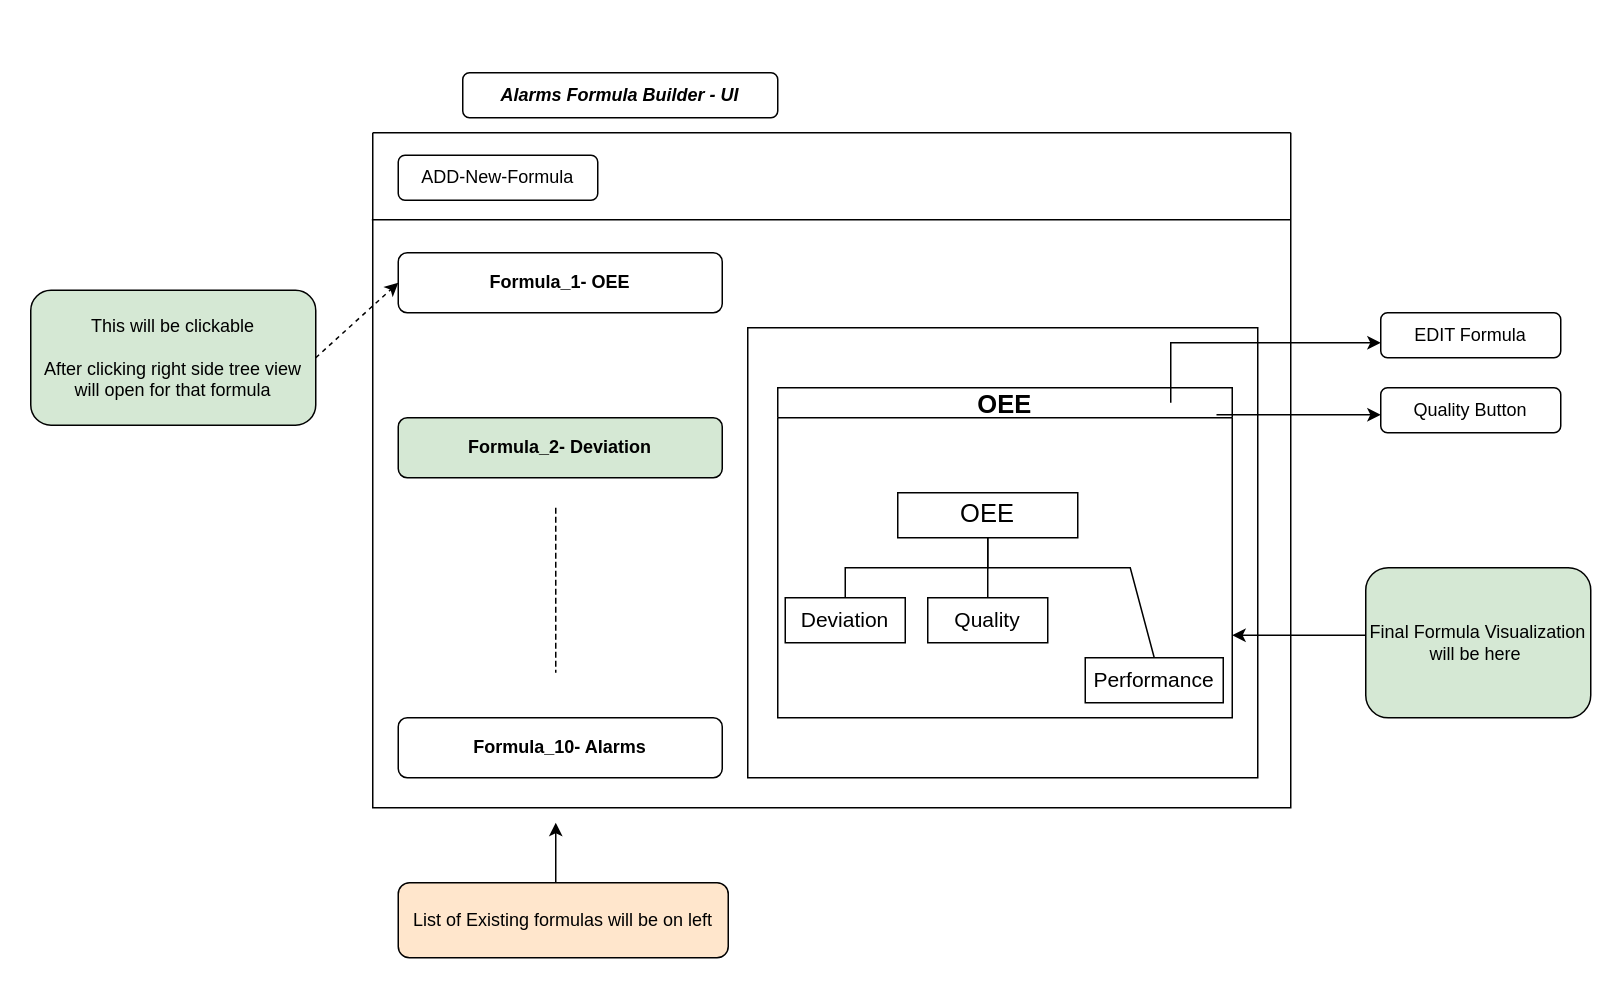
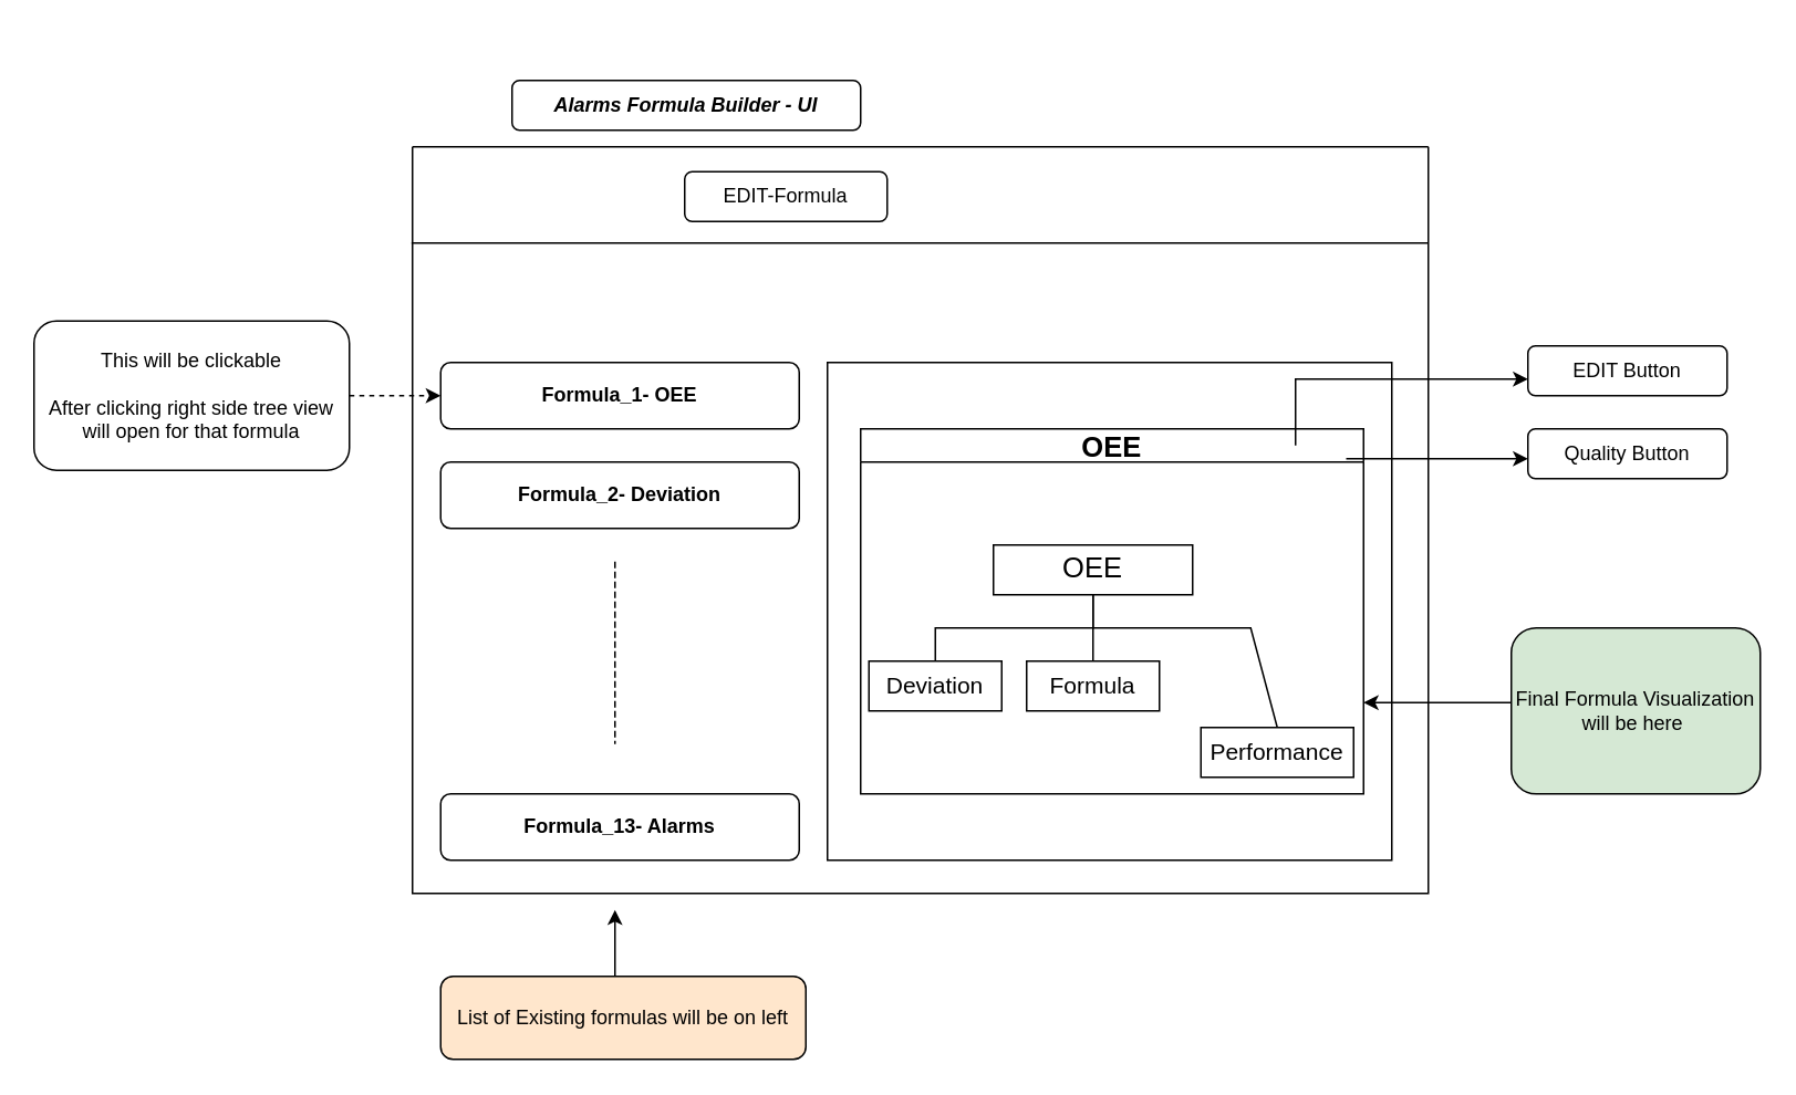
- <mxCell id="3" value="ADD-New-Formula" style="rounded=1;whiteSpace=wrap;html=1;" vertex="1" parent="2"><mxGeometry x="17" y="15" width="133" height="30" as="geometry" /></mxCell>
+ <mxCell id="4" value="EDIT-Formula" style="rounded=1;whiteSpace=wrap;html=1;" vertex="1" parent="2"><mxGeometry x="164" y="15" width="122" height="30" as="geometry" /></mxCell>
- <mxCell id="5" value="&lt;b&gt;Formula_1- OEE&lt;/b&gt;" style="rounded=1;whiteSpace=wrap;html=1;" vertex="1" parent="2"><mxGeometry x="17" y="80" width="216" height="40" as="geometry" /></mxCell>
+ <mxCell id="5" value="&lt;b&gt;Formula_1- OEE&lt;/b&gt;" style="rounded=1;whiteSpace=wrap;html=1;" vertex="1" parent="2"><mxGeometry x="17" y="130" width="216" height="40" as="geometry" /></mxCell>
- <mxCell id="29" value="EDIT Formula" style="rounded=1;whiteSpace=wrap;html=1;" vertex="1" parent="1"><mxGeometry x="920" y="208" width="120" height="30" as="geometry" /></mxCell>
+ <mxCell id="29" value="EDIT Button" style="rounded=1;whiteSpace=wrap;html=1;" vertex="1" parent="1"><mxGeometry x="920" y="208" width="120" height="30" as="geometry" /></mxCell>
- <mxCell id="27" value="This will be clickable&lt;br&gt;&lt;br&gt;After clicking right side tree view will open for that formula" style="rounded=1;whiteSpace=wrap;html=1;fillColor=#d5e8d4;" vertex="1" parent="1"><mxGeometry x="20" y="193" width="190" height="90" as="geometry" /></mxCell>
+ <mxCell id="27" value="This will be clickable&lt;br&gt;&lt;br&gt;After clicking right side tree view will open for that formula" style="rounded=1;whiteSpace=wrap;html=1;" vertex="1" parent="1"><mxGeometry x="20" y="193" width="190" height="90" as="geometry" /></mxCell>
- <mxCell id="6" value="&lt;b&gt;Formula_2- Deviation&lt;/b&gt;" style="rounded=1;whiteSpace=wrap;html=1;fillColor=#d5e8d4;" vertex="1" parent="2"><mxGeometry x="17" y="190" width="216" height="40" as="geometry" /></mxCell>
+ <mxCell id="6" value="&lt;b&gt;Formula_2- Deviation&lt;/b&gt;" style="rounded=1;whiteSpace=wrap;html=1;" vertex="1" parent="2"><mxGeometry x="17" y="190" width="216" height="40" as="geometry" /></mxCell>
- <mxCell id="15" value="&lt;font style=&quot;font-size: 14px;&quot;&gt;Quality&lt;/font&gt;" style="whiteSpace=wrap;html=1;align=center;verticalAlign=middle;treeFolding=1;treeMoving=1;newEdgeStyle={&quot;edgeStyle&quot;:&quot;elbowEdgeStyle&quot;,&quot;startArrow&quot;:&quot;none&quot;,&quot;endArrow&quot;:&quot;none&quot;};fontSize=17;" vertex="1" parent="10"><mxGeometry x="100" y="140" width="80" height="30" as="geometry" /></mxCell>
+ <mxCell id="15" value="&lt;font style=&quot;font-size: 14px;&quot;&gt;Formula&lt;/font&gt;" style="whiteSpace=wrap;html=1;align=center;verticalAlign=middle;treeFolding=1;treeMoving=1;newEdgeStyle={&quot;edgeStyle&quot;:&quot;elbowEdgeStyle&quot;,&quot;startArrow&quot;:&quot;none&quot;,&quot;endArrow&quot;:&quot;none&quot;};fontSize=17;" vertex="1" parent="10"><mxGeometry x="100" y="140" width="80" height="30" as="geometry" /></mxCell>
- <mxCell id="7" value="&lt;b&gt;Formula_10- Alarms&lt;/b&gt;" style="rounded=1;whiteSpace=wrap;html=1;" vertex="1" parent="2"><mxGeometry x="17" y="390" width="216" height="40" as="geometry" /></mxCell>
+ <mxCell id="7" value="&lt;b&gt;Formula_13- Alarms&lt;/b&gt;" style="rounded=1;whiteSpace=wrap;html=1;" vertex="1" parent="2"><mxGeometry x="17" y="390" width="216" height="40" as="geometry" /></mxCell>
